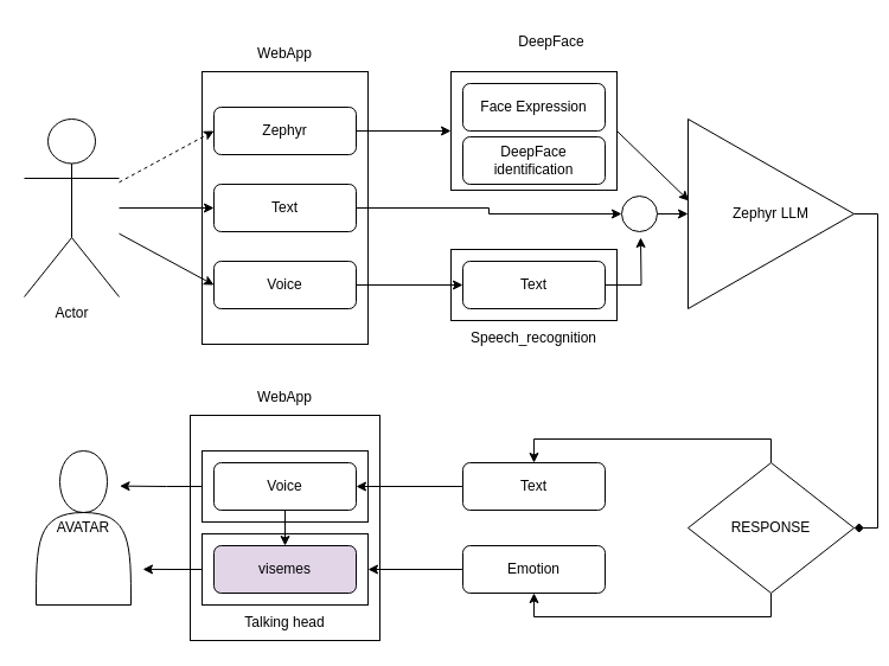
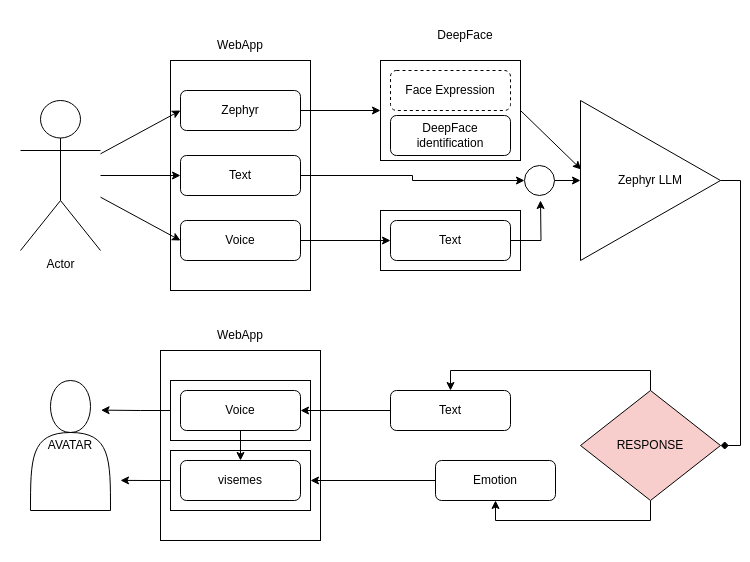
- <mxCell id="18" value="Face Expression" style="rounded=1;whiteSpace=wrap;html=1;" vertex="1" parent="1"><mxGeometry x="390" y="70" width="120" height="40" as="geometry" /></mxCell>
+ <mxCell id="18" value="Face Expression" style="rounded=1;whiteSpace=wrap;html=1;dashed=1;" vertex="1" parent="1"><mxGeometry x="390" y="70" width="120" height="40" as="geometry" /></mxCell>
- <mxCell id="13" value="" style="endArrow=classic;html=1;rounded=0;entryX=0;entryY=0.5;entryDx=0;entryDy=0;dashed=1;" edge="1" parent="1" source="7" target="9"><mxGeometry width="50" height="50" relative="1" as="geometry"><mxPoint x="240" y="220" as="sourcePoint" /><mxPoint x="290" y="170" as="targetPoint" /></mxGeometry></mxCell>
+ <mxCell id="13" value="" style="endArrow=classic;html=1;rounded=0;entryX=0;entryY=0.5;entryDx=0;entryDy=0;" edge="1" parent="1" source="7" target="9"><mxGeometry width="50" height="50" relative="1" as="geometry"><mxPoint x="240" y="220" as="sourcePoint" /><mxPoint x="290" y="170" as="targetPoint" /></mxGeometry></mxCell>
- <mxCell id="25" value="Speech_recognition" style="text;html=1;align=center;verticalAlign=middle;whiteSpace=wrap;rounded=0;" vertex="1" parent="1"><mxGeometry x="420" y="270" width="60" height="30" as="geometry" /></mxCell>
- <mxCell id="33" value="RESPONSE" style="rhombus;whiteSpace=wrap;html=1;" vertex="1" parent="1"><mxGeometry x="580" y="390" width="140" height="110" as="geometry" /></mxCell>
+ <mxCell id="33" value="RESPONSE" style="rhombus;whiteSpace=wrap;html=1;fillColor=#f8cecc;" vertex="1" parent="1"><mxGeometry x="580" y="390" width="140" height="110" as="geometry" /></mxCell>
- <mxCell id="40" value="visemes" style="rounded=1;whiteSpace=wrap;html=1;fillColor=#e1d5e7;" vertex="1" parent="1"><mxGeometry x="180" y="460" width="120" height="40" as="geometry" /></mxCell>
+ <mxCell id="40" value="visemes" style="rounded=1;whiteSpace=wrap;html=1;" vertex="1" parent="1"><mxGeometry x="180" y="460" width="120" height="40" as="geometry" /></mxCell>
- <mxCell id="39" value="Emotion" style="rounded=1;whiteSpace=wrap;html=1;" vertex="1" parent="1"><mxGeometry x="390" y="460" width="120" height="40" as="geometry" /></mxCell>
+ <mxCell id="39" value="Emotion" style="rounded=1;whiteSpace=wrap;html=1;" vertex="1" parent="1"><mxGeometry x="435" y="460" width="120" height="40" as="geometry" /></mxCell>
- <mxCell id="41" value="Talking head" style="text;html=1;align=center;verticalAlign=middle;whiteSpace=wrap;rounded=0;" vertex="1" parent="1"><mxGeometry x="200" y="510" width="80" height="30" as="geometry" /></mxCell>
